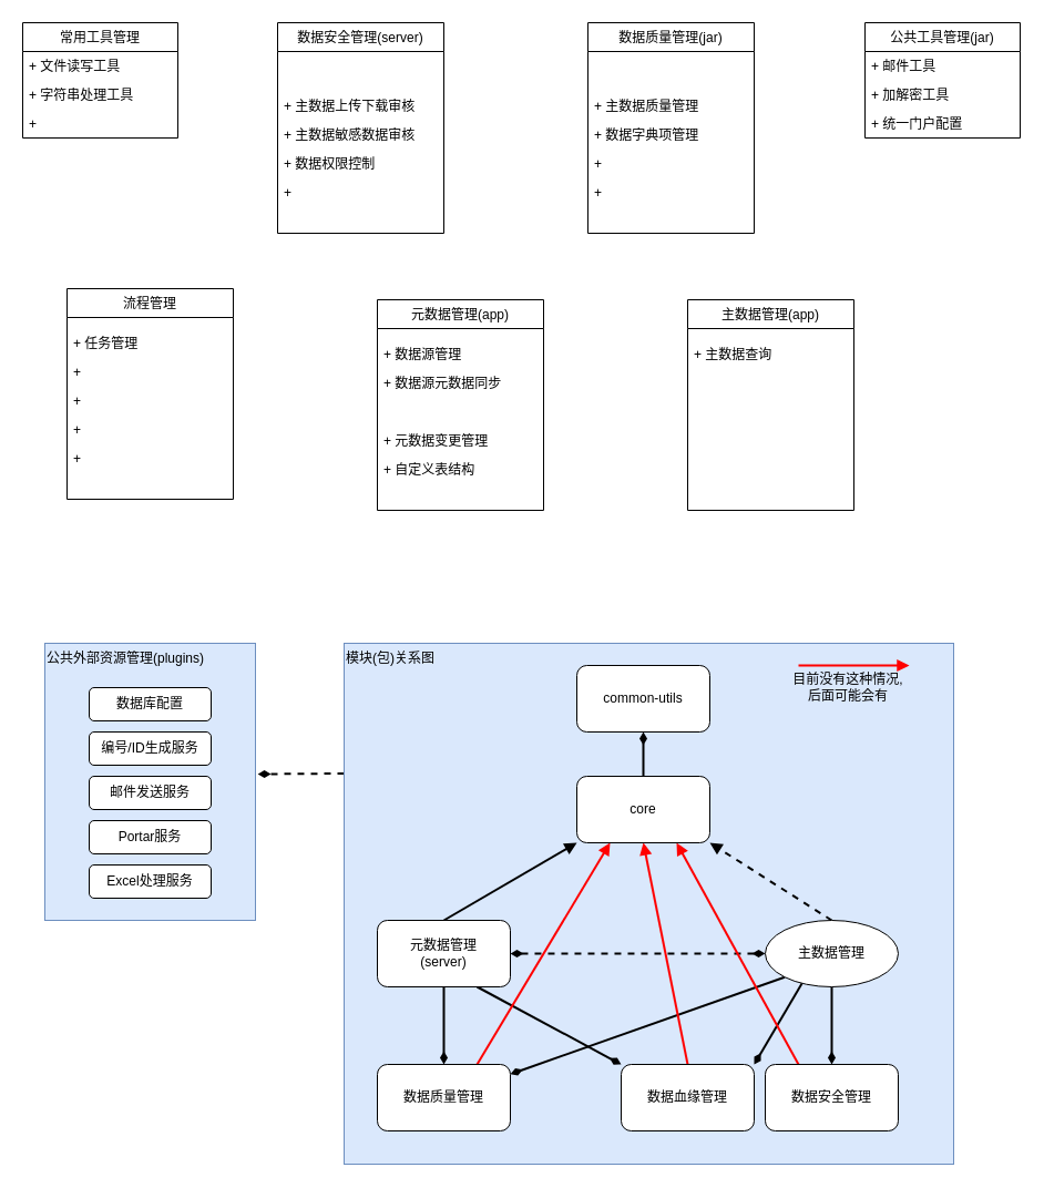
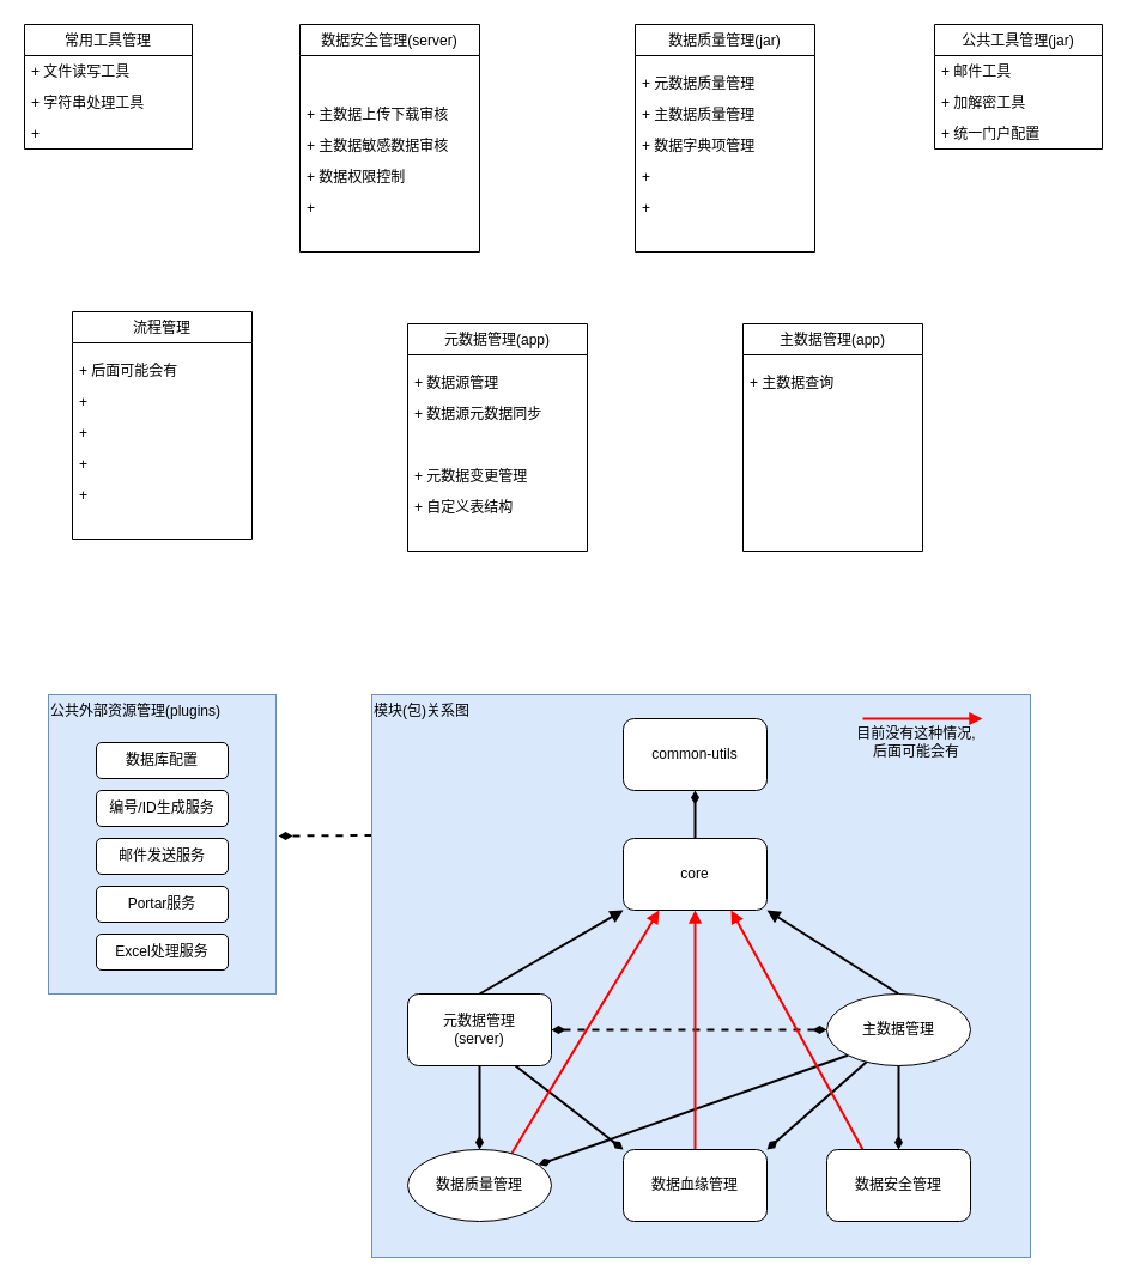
+ <mxCell id="25" value="+ 元数据质量管理" style="text;strokeColor=none;fillColor=none;align=left;verticalAlign=top;spacingLeft=4;spacingRight=4;overflow=hidden;rotatable=0;points=[[0,0.5],[1,0.5]];portConstraint=eastwest;" parent="23" vertex="1"><mxGeometry y="36" width="150" height="26" as="geometry" /></mxCell>
- <mxCell id="32" value="+ 任务管理" style="text;strokeColor=none;fillColor=none;align=left;verticalAlign=top;spacingLeft=4;spacingRight=4;overflow=hidden;rotatable=0;points=[[0,0.5],[1,0.5]];portConstraint=eastwest;" parent="30" vertex="1"><mxGeometry y="36" width="150" height="26" as="geometry" /></mxCell>
+ <mxCell id="32" value="+ 后面可能会有" style="text;strokeColor=none;fillColor=none;align=left;verticalAlign=top;spacingLeft=4;spacingRight=4;overflow=hidden;rotatable=0;points=[[0,0.5],[1,0.5]];portConstraint=eastwest;" parent="30" vertex="1"><mxGeometry y="36" width="150" height="26" as="geometry" /></mxCell>
- <mxCell id="46" style="edgeStyle=none;rounded=0;orthogonalLoop=1;jettySize=auto;html=1;exitX=0.5;exitY=0;exitDx=0;exitDy=0;entryX=1;entryY=1;entryDx=0;entryDy=0;endArrow=block;endFill=1;strokeWidth=2;dashed=1;" edge="1" parent="1" source="50" target="59"><mxGeometry relative="1" as="geometry" /></mxCell>
+ <mxCell id="46" style="edgeStyle=none;rounded=0;orthogonalLoop=1;jettySize=auto;html=1;exitX=0.5;exitY=0;exitDx=0;exitDy=0;entryX=1;entryY=1;entryDx=0;entryDy=0;endArrow=block;endFill=1;strokeWidth=2;" edge="1" parent="1" source="50" target="59"><mxGeometry relative="1" as="geometry" /></mxCell>
- <mxCell id="52" value="数据质量管理" style="rounded=1;whiteSpace=wrap;html=1;" vertex="1" parent="1"><mxGeometry x="340" y="960" width="120" height="60" as="geometry" /></mxCell>
+ <mxCell id="52" value="数据质量管理" style="ellipse;whiteSpace=wrap;html=1;" vertex="1" parent="1"><mxGeometry x="340" y="960" width="120" height="60" as="geometry" /></mxCell>
- <mxCell id="56" value="数据血缘管理" style="rounded=1;whiteSpace=wrap;html=1;" vertex="1" parent="1"><mxGeometry x="560" y="960" width="120" height="60" as="geometry" /></mxCell>
+ <mxCell id="56" value="数据血缘管理" style="rounded=1;whiteSpace=wrap;html=1;" vertex="1" parent="1"><mxGeometry x="520" y="960" width="120" height="60" as="geometry" /></mxCell>
